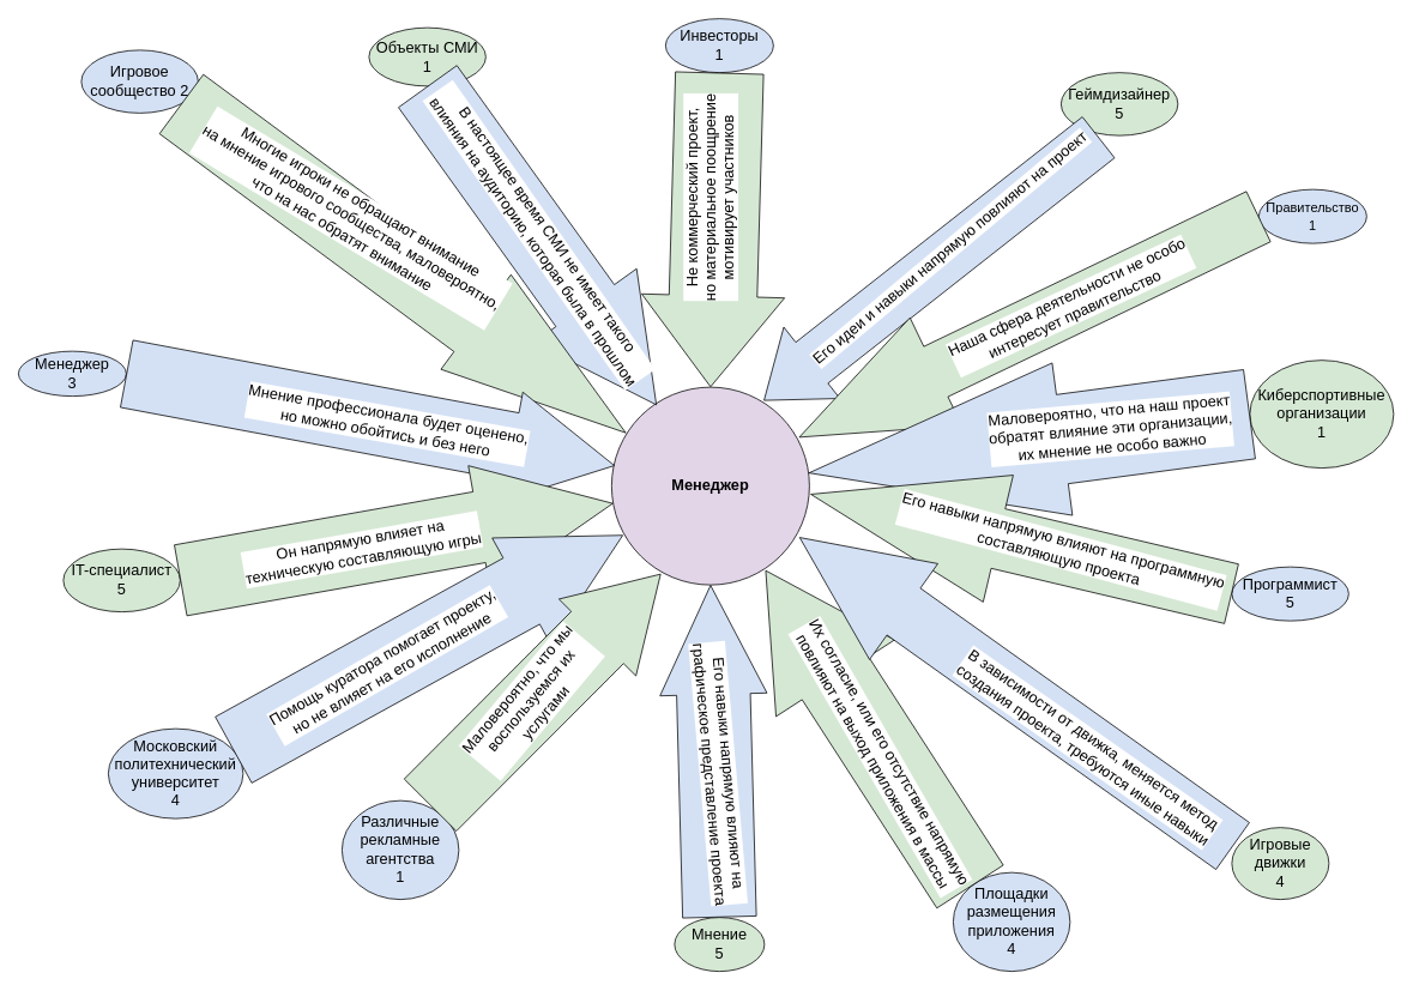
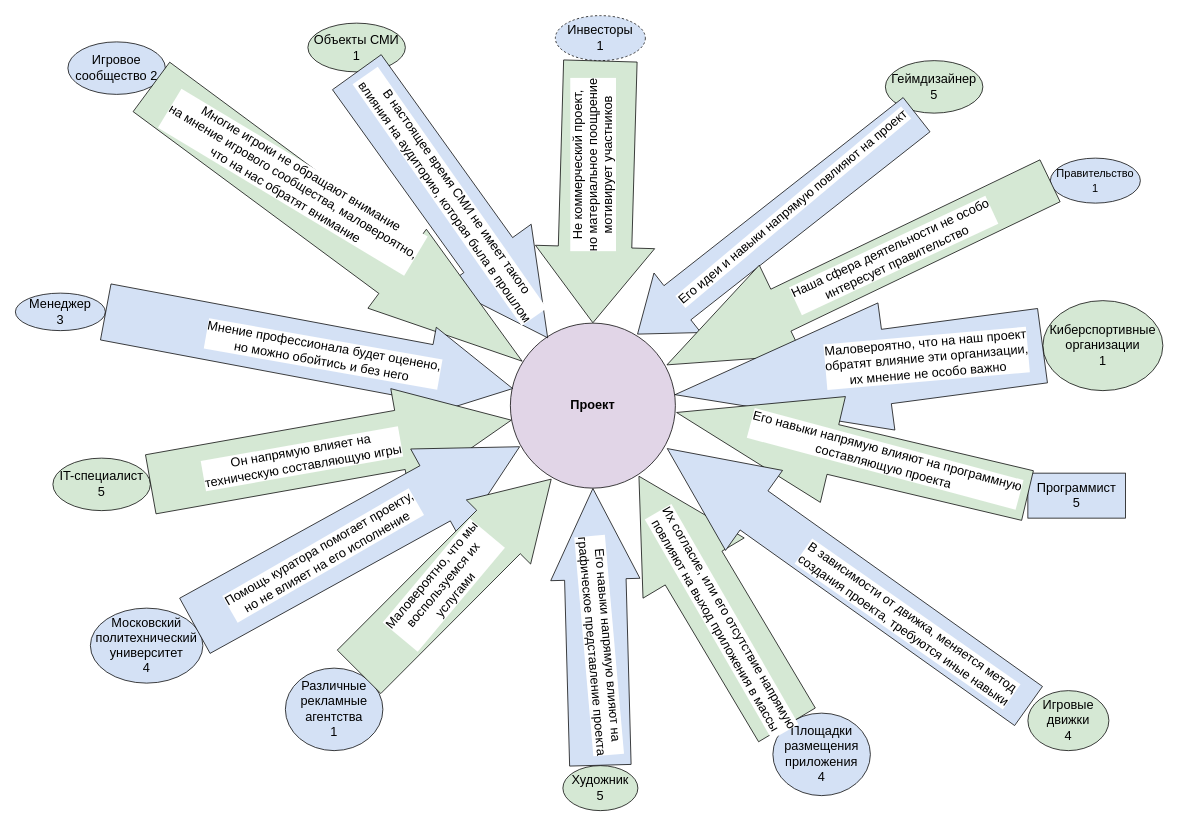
- <mxCell id="15" value="Инвесторы&lt;br&gt;1" style="ellipse;whiteSpace=wrap;html=1;fontSize=17;fillColor=#D4E1F5;" vertex="1" parent="1"><mxGeometry x="740" y="20" width="120" height="60" as="geometry" /></mxCell>
+ <mxCell id="15" value="Инвесторы&lt;br&gt;1" style="ellipse;whiteSpace=wrap;html=1;fontSize=17;fillColor=#D4E1F5;dashed=1;" vertex="1" parent="1"><mxGeometry x="740" y="20" width="120" height="60" as="geometry" /></mxCell>
- <mxCell id="2" value="&lt;b&gt;&lt;font style=&quot;font-size: 17px&quot;&gt;Менеджер&lt;/font&gt;&lt;/b&gt;" style="ellipse;whiteSpace=wrap;html=1;aspect=fixed;fillColor=#E1D5E7;" vertex="1" parent="1"><mxGeometry x="680" y="430" width="220" height="220" as="geometry" /></mxCell>
+ <mxCell id="2" value="&lt;b&gt;&lt;font style=&quot;font-size: 17px&quot;&gt;Проект&lt;/font&gt;&lt;/b&gt;" style="ellipse;whiteSpace=wrap;html=1;aspect=fixed;fillColor=#E1D5E7;" vertex="1" parent="1"><mxGeometry x="680" y="430" width="220" height="220" as="geometry" /></mxCell>
- <mxCell id="8" value="Программист&lt;br&gt;5" style="ellipse;whiteSpace=wrap;html=1;fontSize=17;fillColor=#D4E1F5;" vertex="1" parent="1"><mxGeometry x="1370" y="630" width="130" height="60" as="geometry" /></mxCell>
+ <mxCell id="8" value="Программист&lt;br&gt;5" style="whiteSpace=wrap;html=1;fontSize=17;fillColor=#D4E1F5;rounded=0;" vertex="1" parent="1"><mxGeometry x="1370" y="630" width="130" height="60" as="geometry" /></mxCell>
- <mxCell id="13" value="Площадки размещения приложения&lt;br&gt;4" style="ellipse;whiteSpace=wrap;html=1;fontSize=17;fillColor=#D4E1F5;" vertex="1" parent="1"><mxGeometry x="1060" y="970" width="130" height="110" as="geometry" /></mxCell>
+ <mxCell id="13" value="Площадки размещения приложения&lt;br&gt;4" style="ellipse;whiteSpace=wrap;html=1;fontSize=17;fillColor=#D4E1F5;" vertex="1" parent="1"><mxGeometry x="1030" y="950" width="130" height="110" as="geometry" /></mxCell>
- <mxCell id="9" value="Мнение&lt;br&gt;5" style="ellipse;whiteSpace=wrap;html=1;fontSize=17;fillColor=#D5E8D4;" vertex="1" parent="1"><mxGeometry x="750" y="1020" width="100" height="60" as="geometry" /></mxCell>
+ <mxCell id="9" value="Художник&lt;br&gt;5" style="ellipse;whiteSpace=wrap;html=1;fontSize=17;fillColor=#D5E8D4;" vertex="1" parent="1"><mxGeometry x="750" y="1020" width="100" height="60" as="geometry" /></mxCell>
